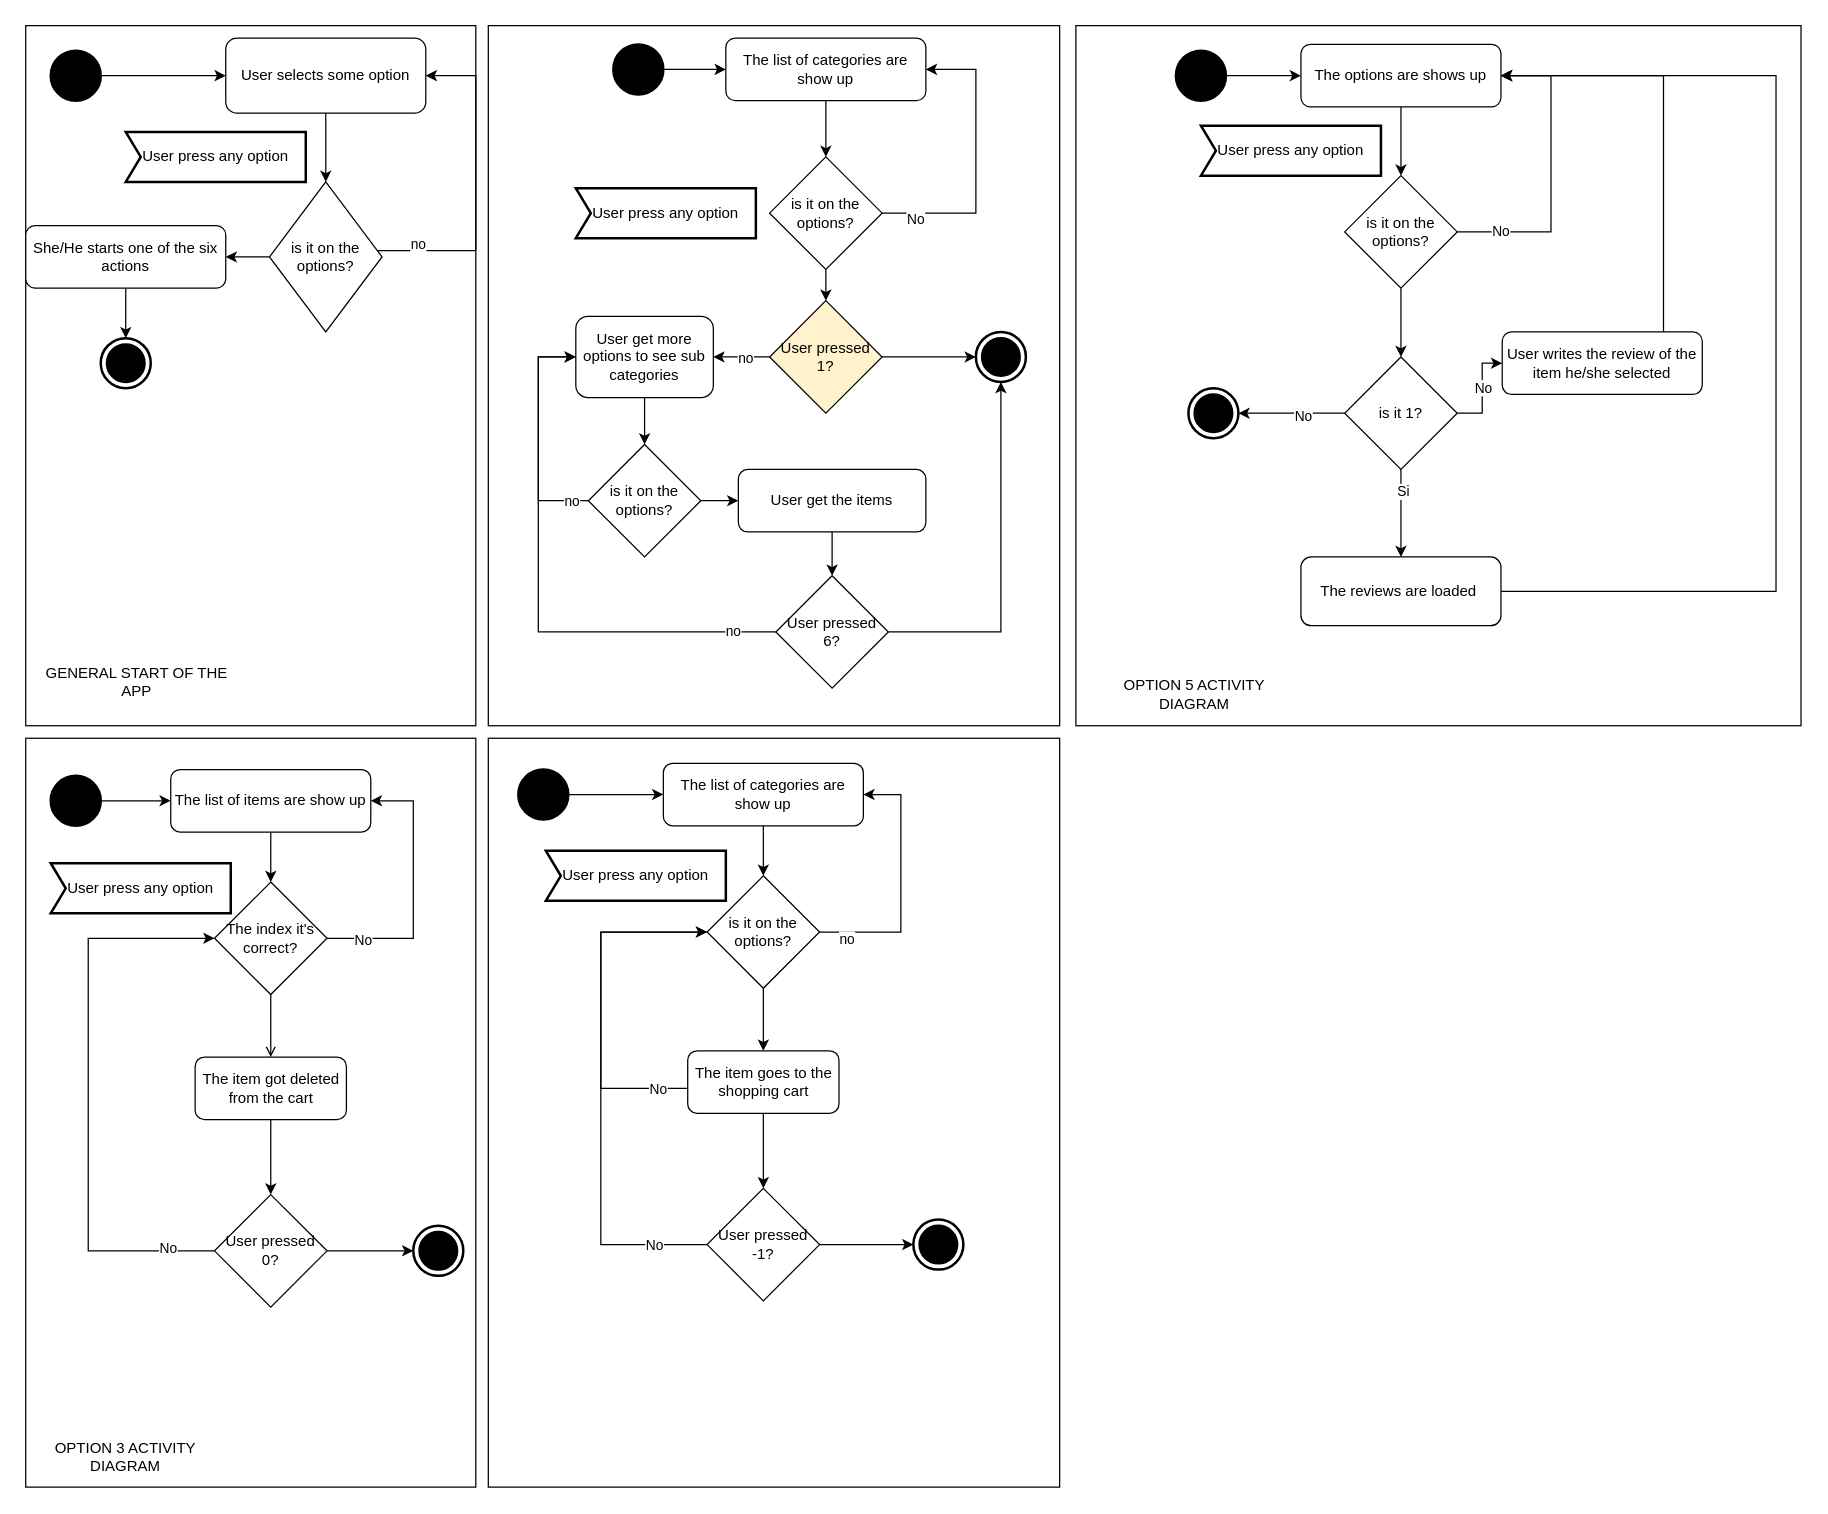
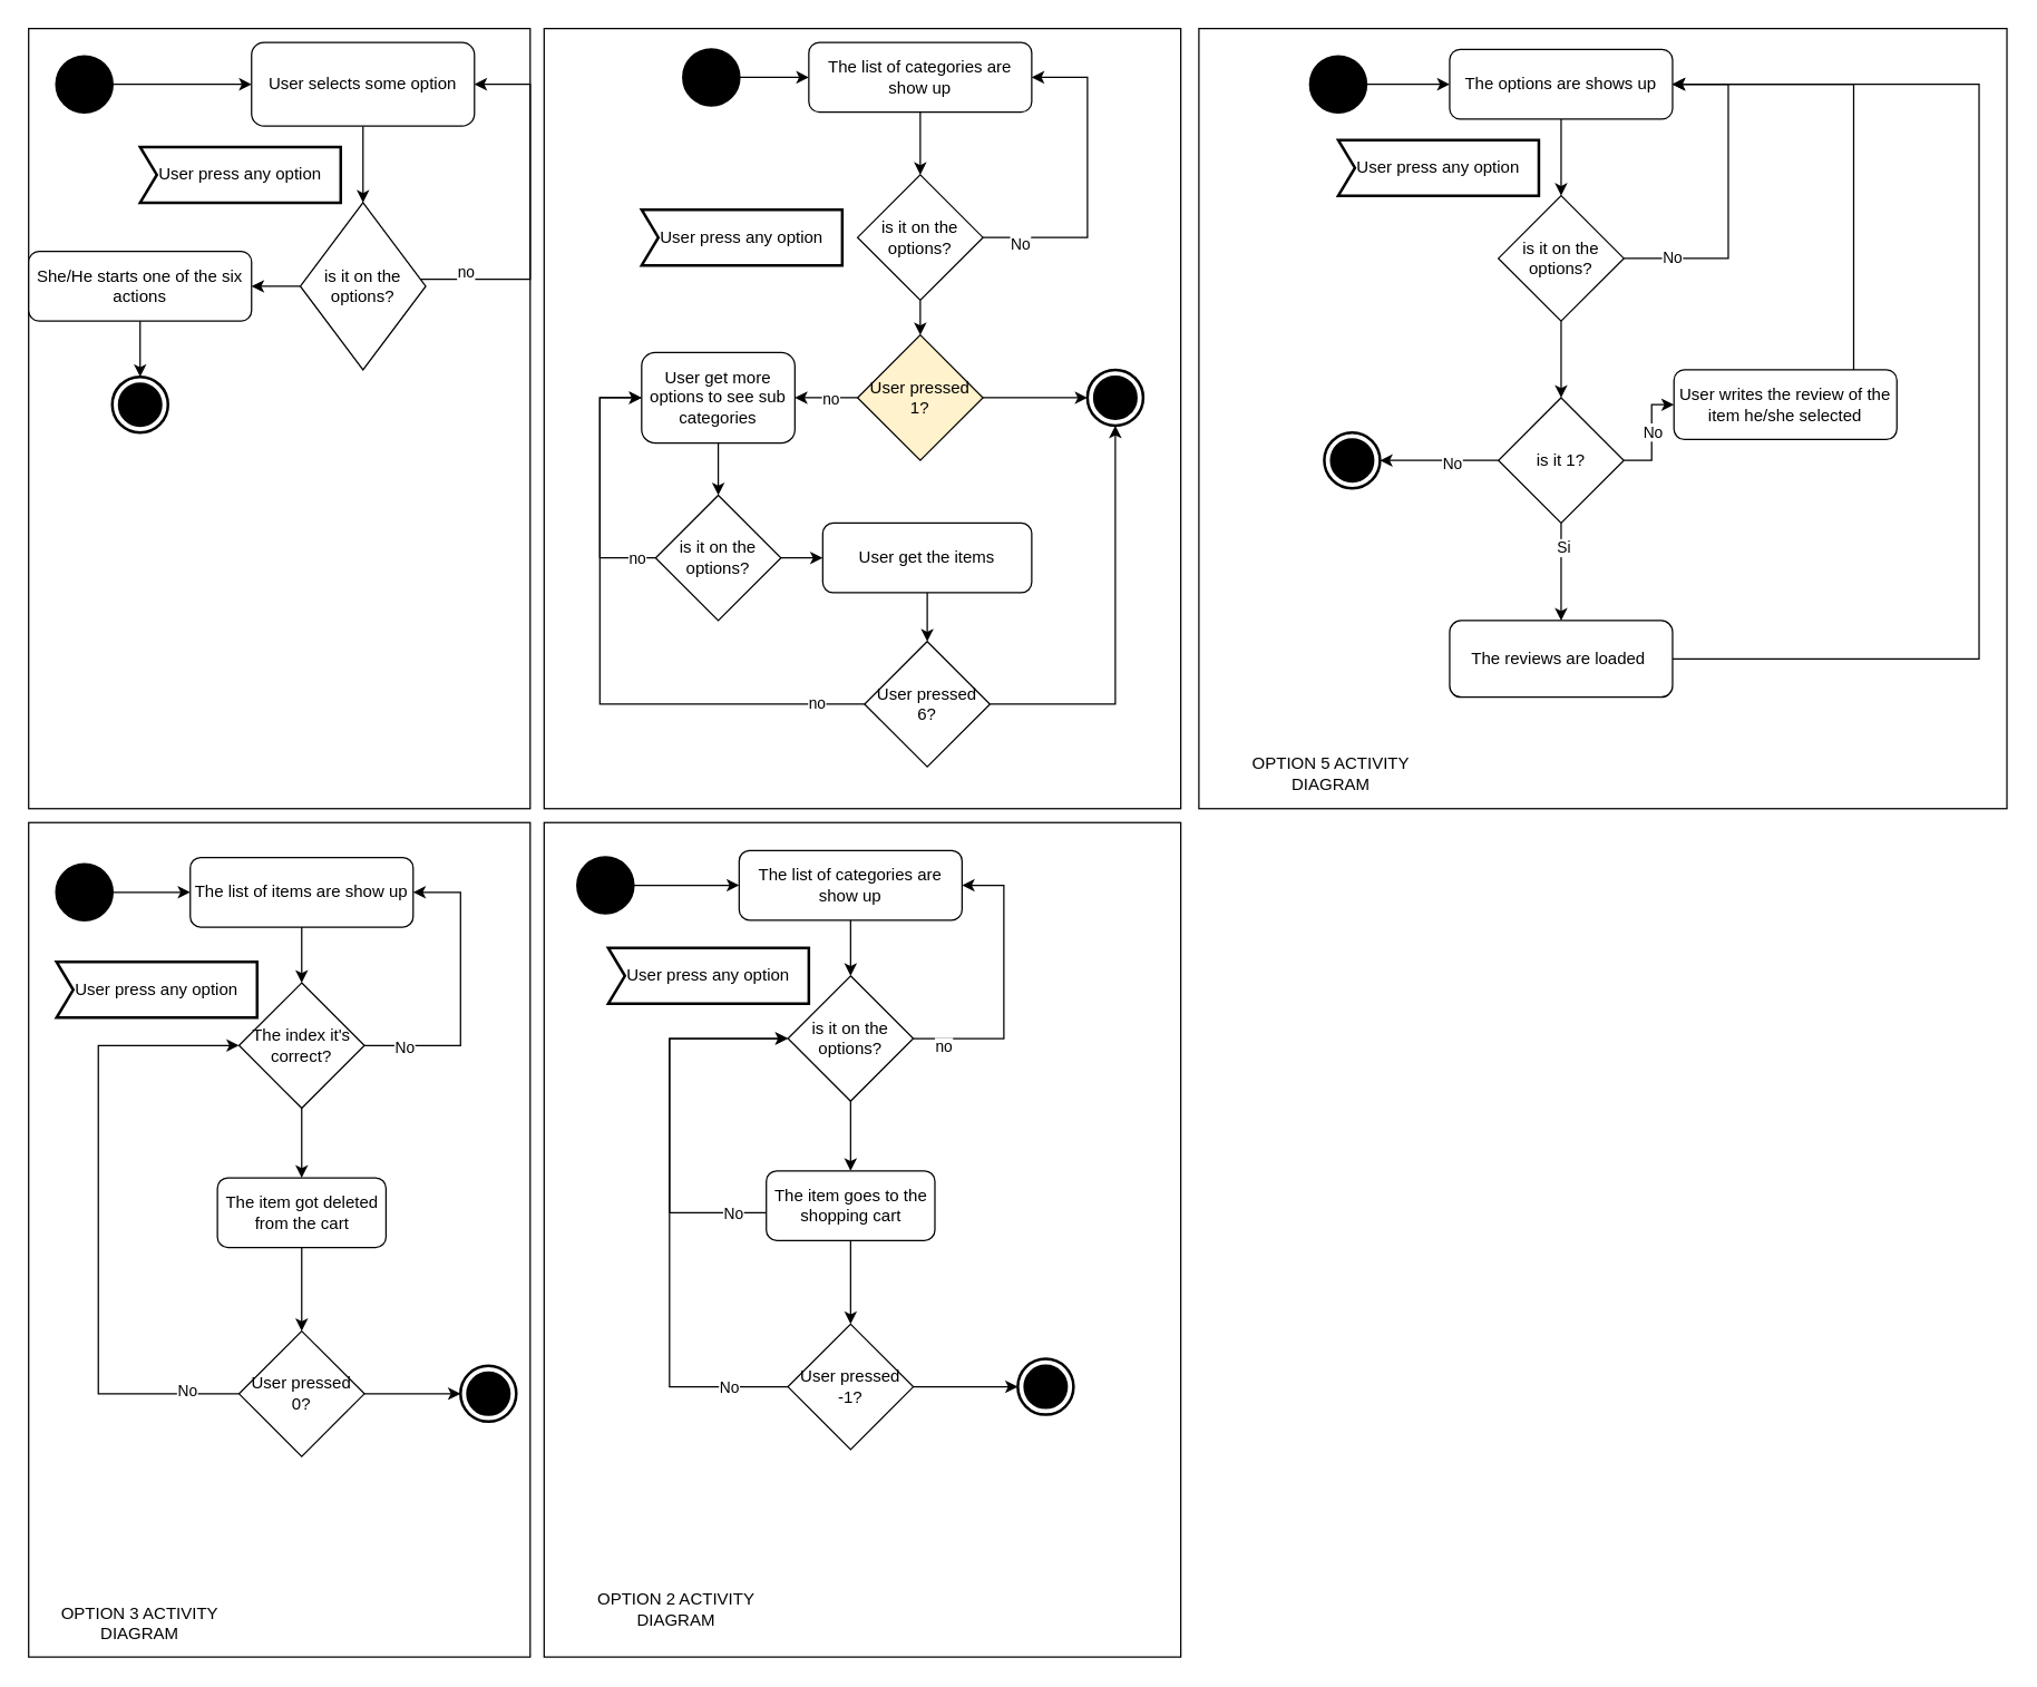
- <mxCell id="103" value="GENERAL START OF THE APP" style="text;html=1;align=center;verticalAlign=middle;whiteSpace=wrap;rounded=0;" vertex="1" parent="1"><mxGeometry x="34" y="530" width="150" height="30" as="geometry" /></mxCell>
- <mxCell id="65" style="edgeStyle=orthogonalEdgeStyle;rounded=0;orthogonalLoop=1;jettySize=auto;html=1;entryX=0.5;entryY=0;entryDx=0;entryDy=0;endArrow=open;" edge="1" parent="1" source="66" target="68"><mxGeometry relative="1" as="geometry" /></mxCell>
+ <mxCell id="65" style="edgeStyle=orthogonalEdgeStyle;rounded=0;orthogonalLoop=1;jettySize=auto;html=1;entryX=0.5;entryY=0;entryDx=0;entryDy=0;" edge="1" parent="1" source="66" target="68"><mxGeometry relative="1" as="geometry" /></mxCell>
+ <mxCell id="100" value="OPTION 2 ACTIVITY DIAGRAM" style="text;html=1;align=center;verticalAlign=middle;whiteSpace=wrap;rounded=0;" vertex="1" parent="1"><mxGeometry x="410" y="1140" width="150" height="30" as="geometry" /></mxCell>
